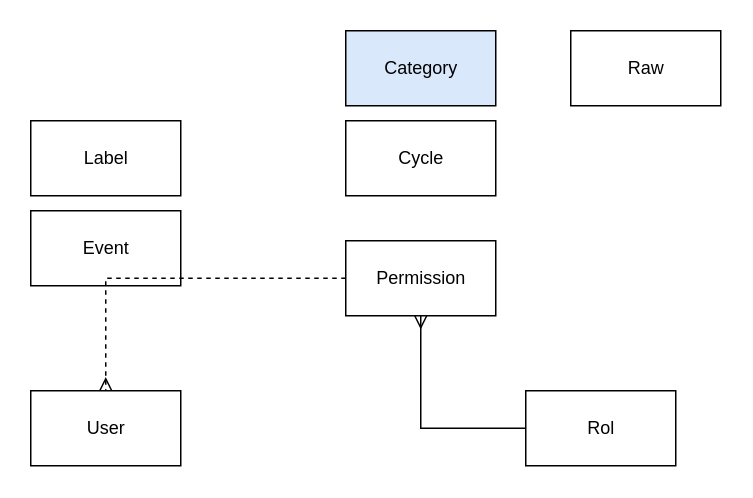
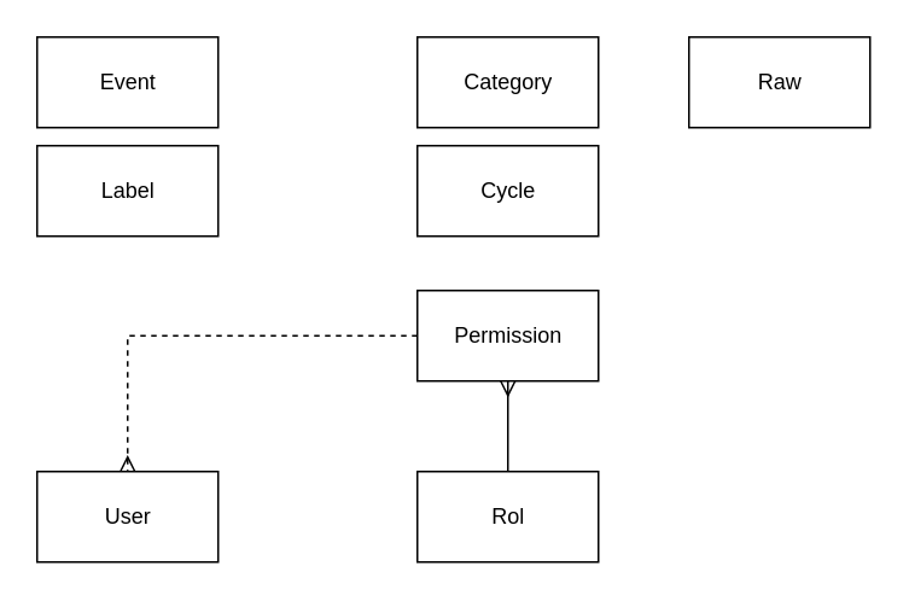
- <mxCell id="2" value="Category" style="html=1;dashed=0;whitespace=wrap;fillColor=#dae8fc;" vertex="1" parent="1"><mxGeometry x="230" y="20" width="100" height="50" as="geometry" /></mxCell>
+ <mxCell id="2" value="Category" style="html=1;dashed=0;whitespace=wrap;" vertex="1" parent="1"><mxGeometry x="230" y="20" width="100" height="50" as="geometry" /></mxCell>
- <mxCell id="4" value="Event" style="html=1;dashed=0;whitespace=wrap;" vertex="1" parent="1"><mxGeometry x="20" y="140" width="100" height="50" as="geometry" /></mxCell>
+ <mxCell id="4" value="Event" style="html=1;dashed=0;whitespace=wrap;" vertex="1" parent="1"><mxGeometry x="20" y="20" width="100" height="50" as="geometry" /></mxCell>
- <mxCell id="9" value="Rol" style="html=1;dashed=0;whitespace=wrap;" vertex="1" parent="1"><mxGeometry x="350" y="260" width="100" height="50" as="geometry" /></mxCell>
+ <mxCell id="9" value="Rol" style="html=1;dashed=0;whitespace=wrap;" vertex="1" parent="1"><mxGeometry x="230" y="260" width="100" height="50" as="geometry" /></mxCell>
